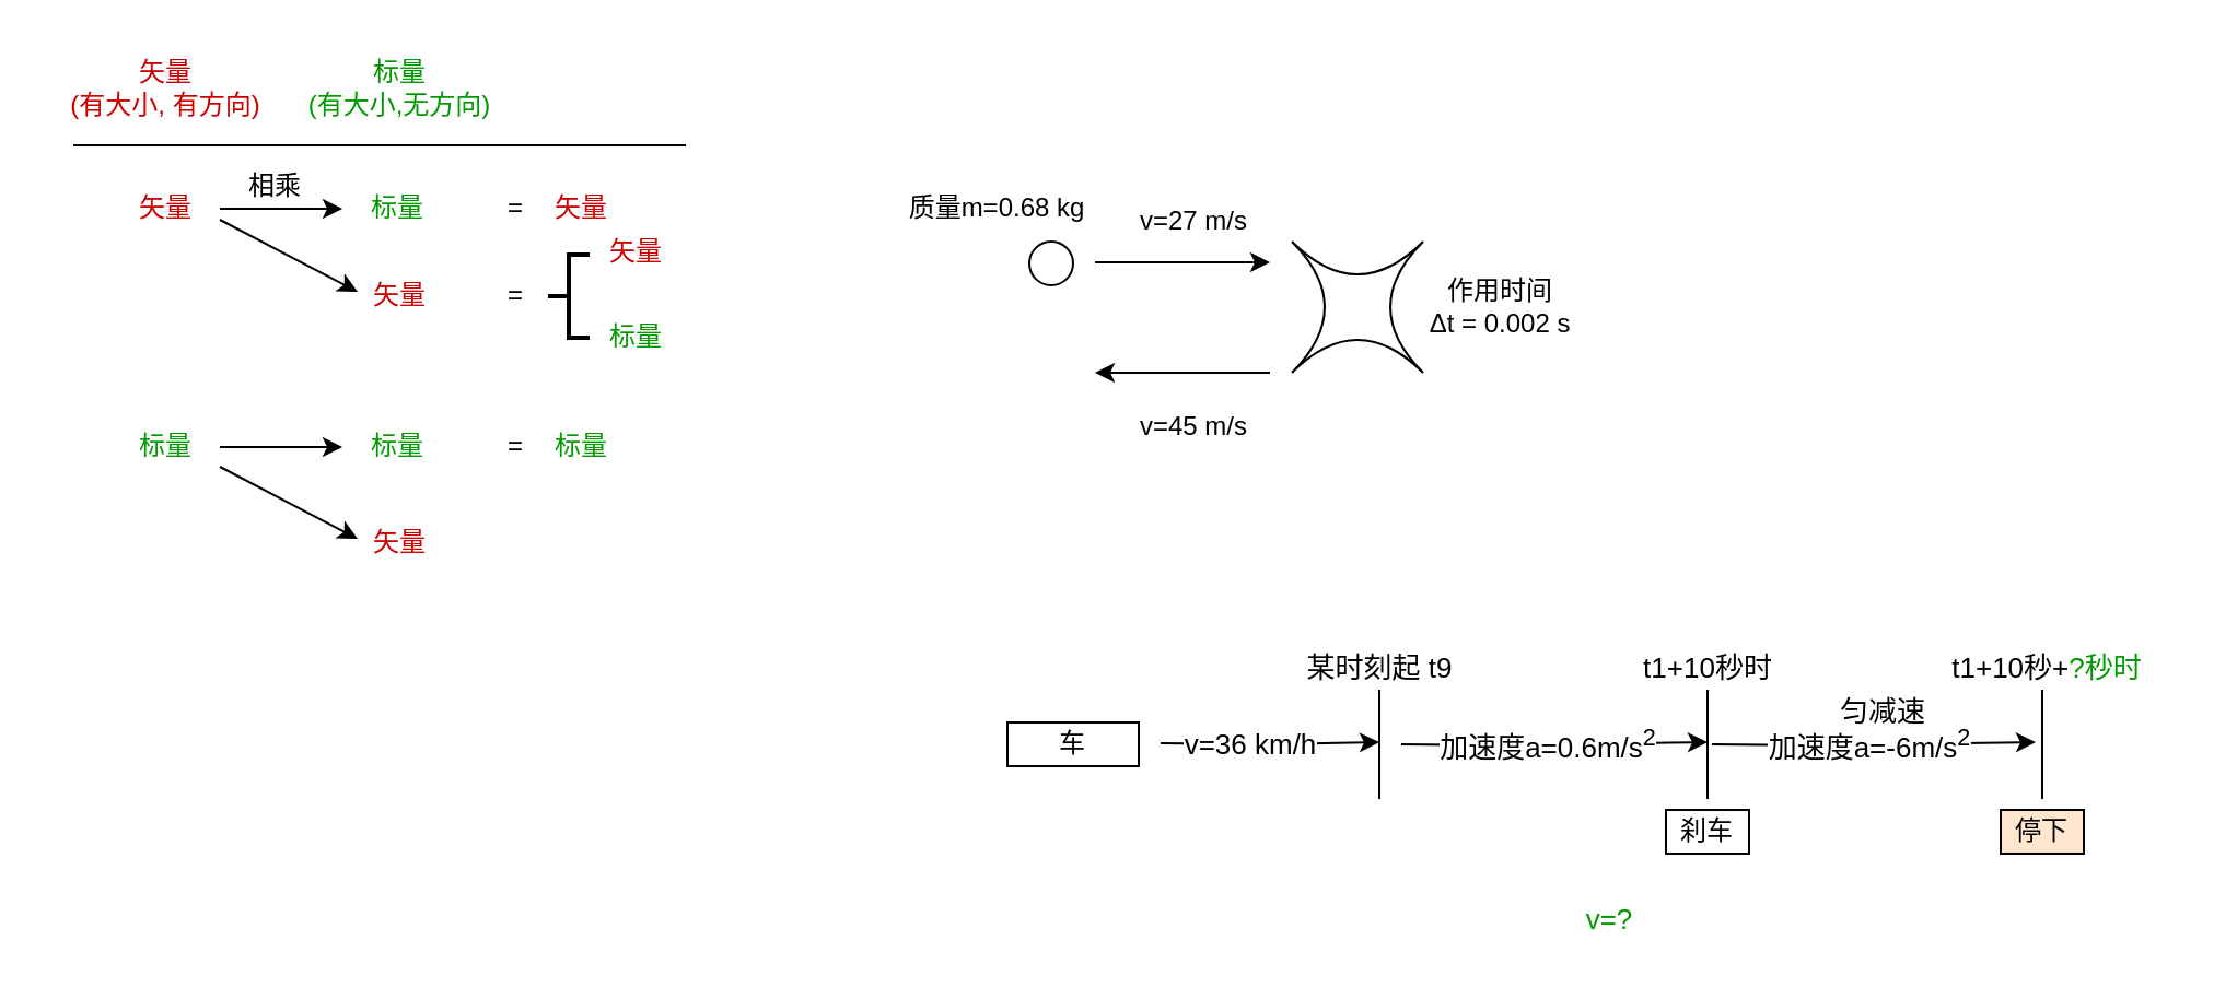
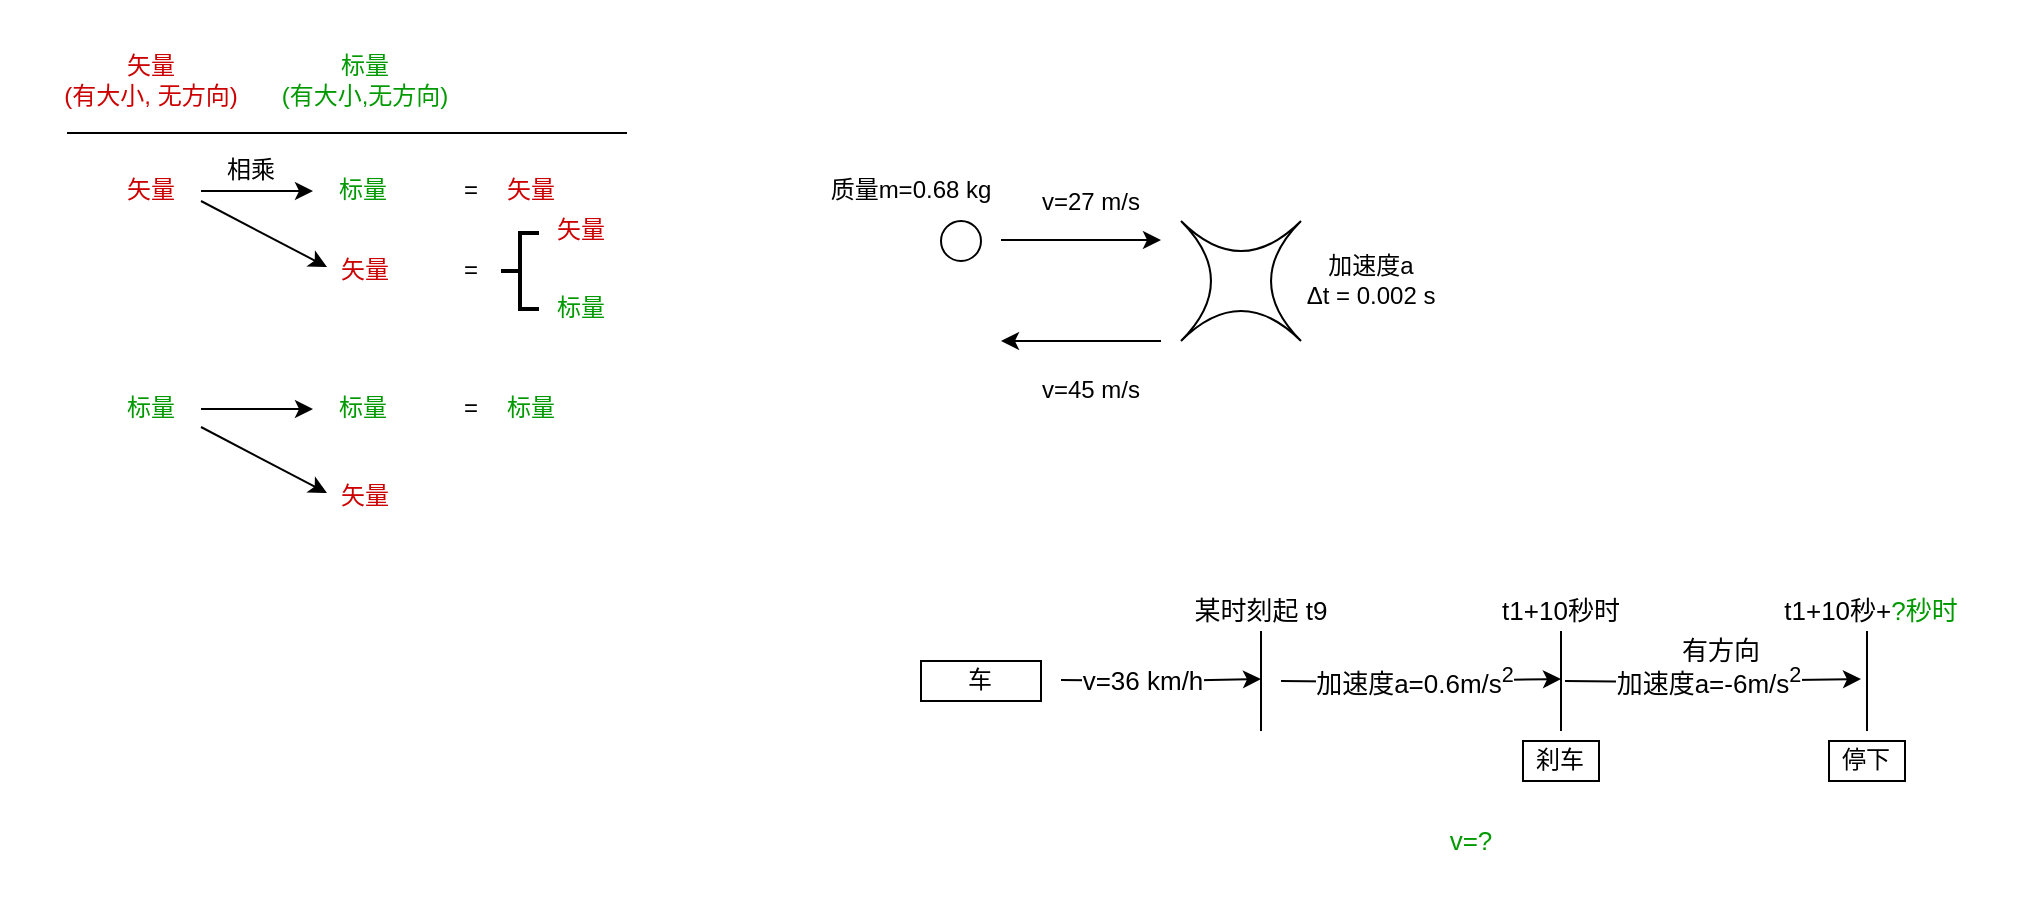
- <mxCell id="31" value="矢量&lt;br&gt;(有大小, 有方向)" style="text;html=1;align=center;verticalAlign=middle;resizable=0;points=[];autosize=1;strokeColor=none;fillColor=none;fontColor=#CC0000;" vertex="1" parent="1"><mxGeometry x="20" y="20" width="110" height="40" as="geometry" /></mxCell>
+ <mxCell id="31" value="矢量&lt;br&gt;(有大小, 无方向)" style="text;html=1;align=center;verticalAlign=middle;resizable=0;points=[];autosize=1;strokeColor=none;fillColor=none;fontColor=#CC0000;" vertex="1" parent="1"><mxGeometry x="20" y="20" width="110" height="40" as="geometry" /></mxCell>
- <mxCell id="7" value="作用时间 &lt;br&gt;Δt = 0.002 s" style="text;html=1;align=center;verticalAlign=middle;resizable=0;points=[];autosize=1;strokeColor=none;fillColor=none;" parent="1" vertex="1"><mxGeometry x="640" y="120" width="90" height="40" as="geometry" /></mxCell>
+ <mxCell id="7" value="加速度a &lt;br&gt;Δt = 0.002 s" style="text;html=1;align=center;verticalAlign=middle;resizable=0;points=[];autosize=1;strokeColor=none;fillColor=none;" parent="1" vertex="1"><mxGeometry x="640" y="120" width="90" height="40" as="geometry" /></mxCell>
- <mxCell id="24" value="匀减速" style="text;html=1;align=center;verticalAlign=middle;resizable=0;points=[];autosize=1;strokeColor=none;fillColor=none;fontSize=13;" parent="1" vertex="1"><mxGeometry x="830" y="310" width="60" height="30" as="geometry" /></mxCell>
+ <mxCell id="24" value="有方向" style="text;html=1;align=center;verticalAlign=middle;resizable=0;points=[];autosize=1;strokeColor=none;fillColor=none;fontSize=13;" parent="1" vertex="1"><mxGeometry x="830" y="310" width="60" height="30" as="geometry" /></mxCell>
- <mxCell id="21" value="停下" style="rounded=0;whiteSpace=wrap;html=1;fillColor=#ffe6cc;" parent="1" vertex="1"><mxGeometry x="914" y="370" width="38" height="20" as="geometry" /></mxCell>
+ <mxCell id="21" value="停下" style="rounded=0;whiteSpace=wrap;html=1;" parent="1" vertex="1"><mxGeometry x="914" y="370" width="38" height="20" as="geometry" /></mxCell>
